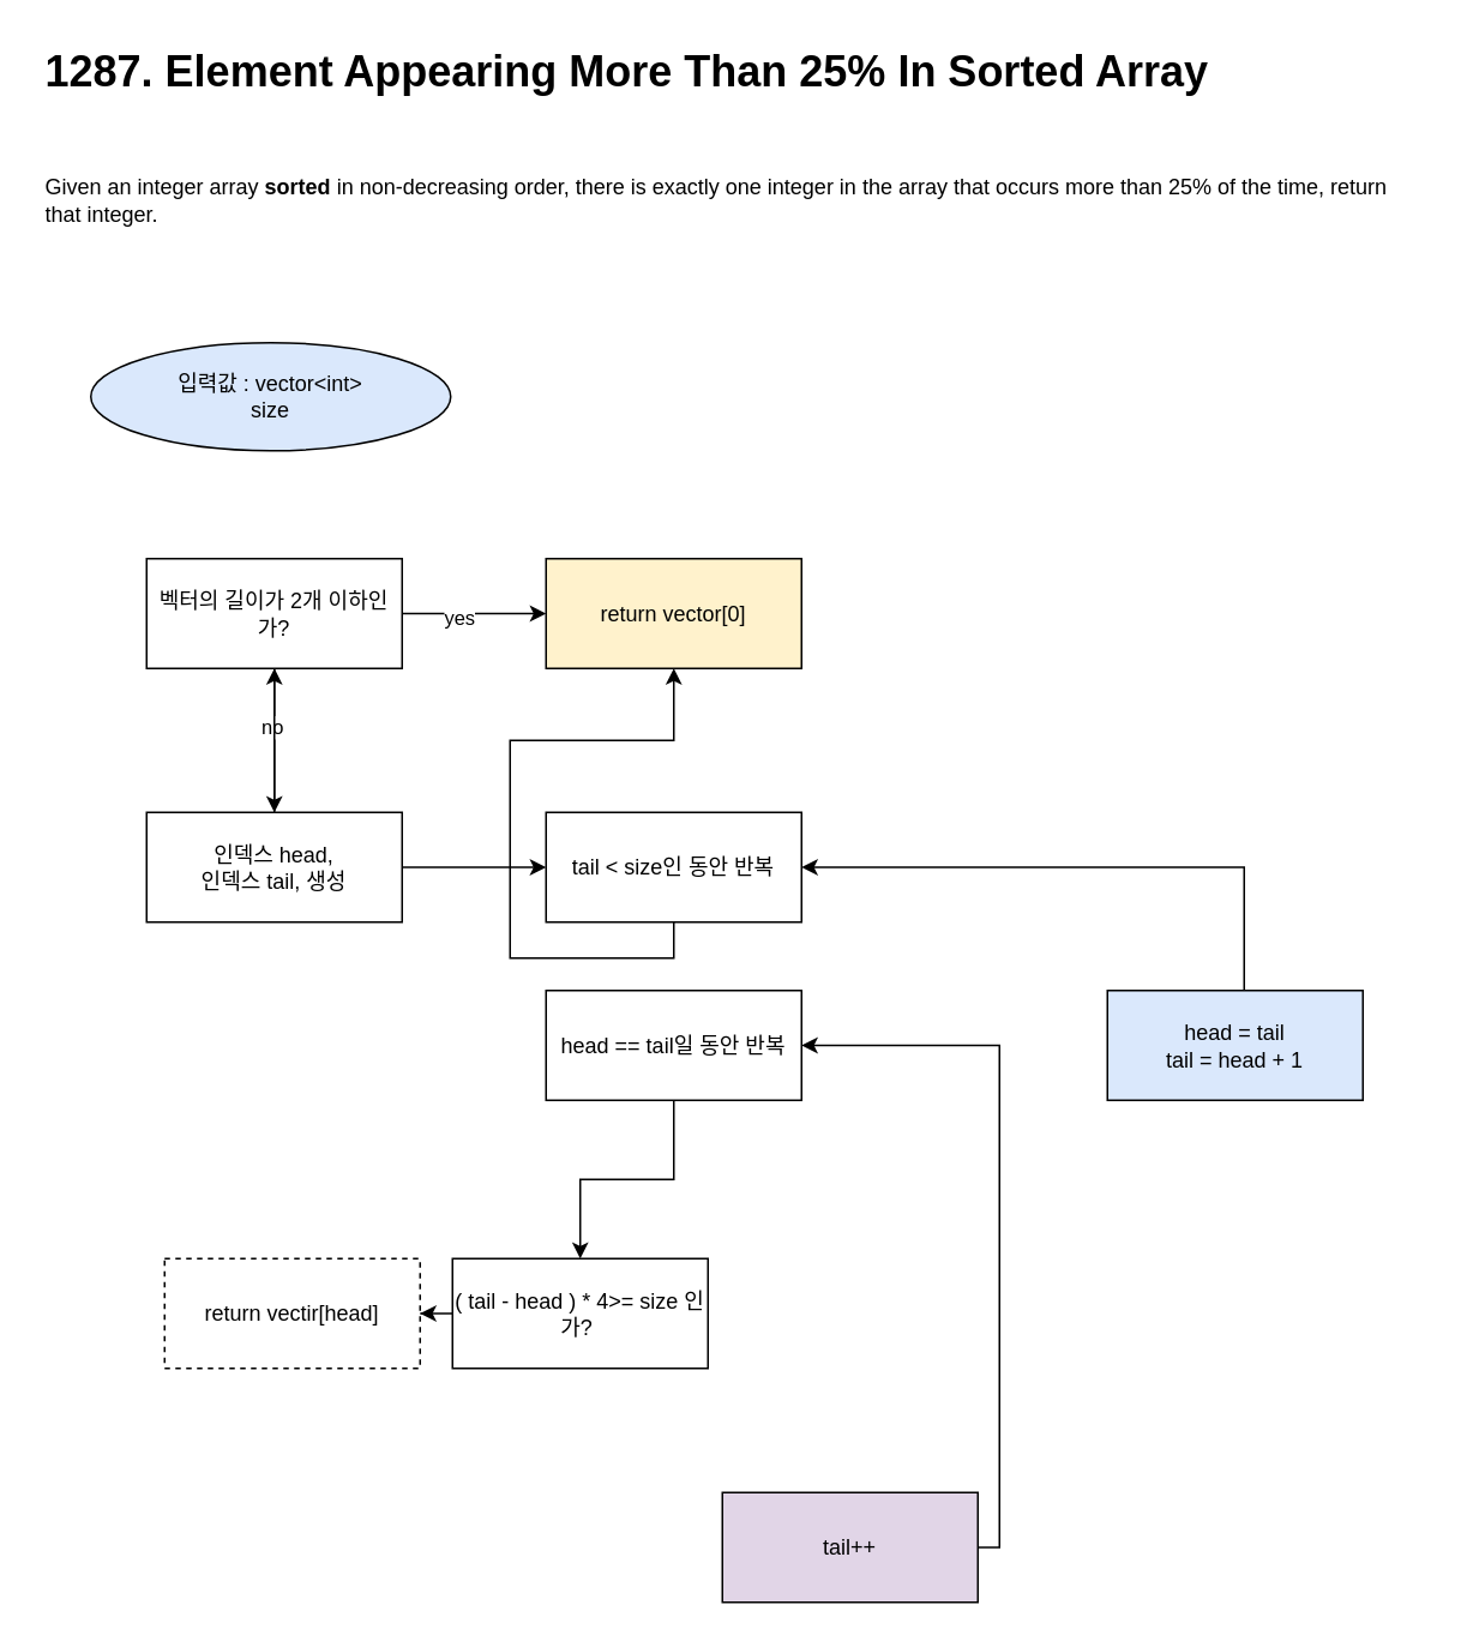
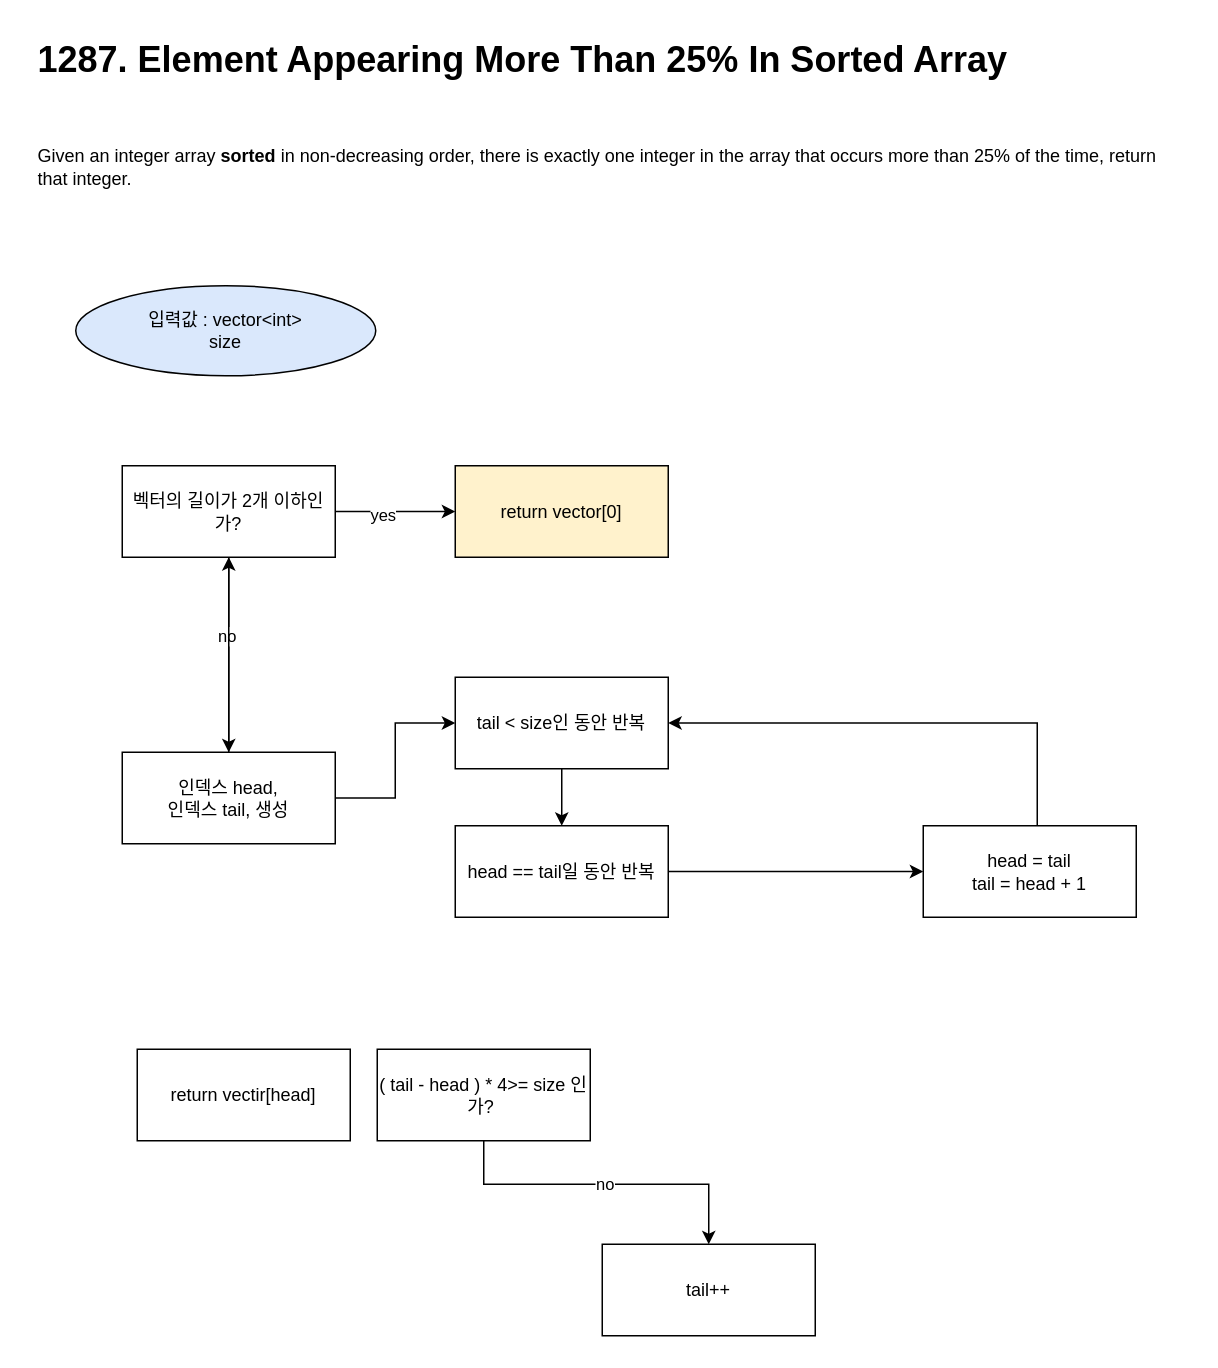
- <mxCell id="8" value="" style="edgeStyle=orthogonalEdgeStyle;rounded=0;orthogonalLoop=1;jettySize=auto;html=1;exitX=0.5;exitY=1;exitDx=0;exitDy=0;" parent="1" source="25" target="16" edge="1"><mxGeometry relative="1" as="geometry"><mxPoint x="313" y="580.5" as="sourcePoint" /></mxGeometry></mxCell>
+ <mxCell id="8" value="" style="edgeStyle=orthogonalEdgeStyle;rounded=0;orthogonalLoop=1;jettySize=auto;html=1;exitX=0.5;exitY=1;exitDx=0;exitDy=0;" parent="1" source="25" target="14" edge="1"><mxGeometry relative="1" as="geometry"><mxPoint x="313" y="580.5" as="sourcePoint" /></mxGeometry></mxCell>
- <mxCell id="11" value="인덱스 head,&lt;br&gt;인덱스 tail, 생성" style="rounded=0;whiteSpace=wrap;html=1;" parent="1" vertex="1"><mxGeometry x="81" y="451" width="142" height="61" as="geometry" /></mxCell>
+ <mxCell id="11" value="인덱스 head,&lt;br&gt;인덱스 tail, 생성" style="rounded=0;whiteSpace=wrap;html=1;" parent="1" vertex="1"><mxGeometry x="81" y="501" width="142" height="61" as="geometry" /></mxCell>
+ <mxCell id="13" value="" style="edgeStyle=orthogonalEdgeStyle;rounded=0;orthogonalLoop=1;jettySize=auto;html=1;" parent="1" source="14" target="24" edge="1"><mxGeometry relative="1" as="geometry" /></mxCell>
- <mxCell id="24" value="head = tail&lt;br&gt;tail = head + 1" style="rounded=0;whiteSpace=wrap;html=1;fillColor=#dae8fc;" parent="1" vertex="1"><mxGeometry x="615" y="550" width="142" height="61" as="geometry" /></mxCell>
+ <mxCell id="24" value="head = tail&lt;br&gt;tail = head + 1" style="rounded=0;whiteSpace=wrap;html=1;" parent="1" vertex="1"><mxGeometry x="615" y="550" width="142" height="61" as="geometry" /></mxCell>
- <mxCell id="12" value="" style="edgeStyle=orthogonalEdgeStyle;rounded=0;orthogonalLoop=1;jettySize=auto;html=1;" parent="1" source="14" target="21" edge="1"><mxGeometry relative="1" as="geometry" /></mxCell>
- <mxCell id="17" style="edgeStyle=orthogonalEdgeStyle;rounded=0;orthogonalLoop=1;jettySize=auto;html=1;entryX=1;entryY=0.5;entryDx=0;entryDy=0;exitX=1;exitY=0.5;exitDx=0;exitDy=0;" parent="1" source="18" target="14" edge="1"><mxGeometry relative="1" as="geometry"><Array as="points"><mxPoint x="555" y="860" /><mxPoint x="555" y="581" /></Array></mxGeometry></mxCell>
- <mxCell id="22" value="return vectir[head]" style="rounded=0;whiteSpace=wrap;html=1;dashed=1;" parent="1" vertex="1"><mxGeometry x="91" y="699" width="142" height="61" as="geometry" /></mxCell>
+ <mxCell id="22" value="return vectir[head]" style="rounded=0;whiteSpace=wrap;html=1;" parent="1" vertex="1"><mxGeometry x="91" y="699" width="142" height="61" as="geometry" /></mxCell>
- <mxCell id="20" value="" style="edgeStyle=orthogonalEdgeStyle;rounded=0;orthogonalLoop=1;jettySize=auto;html=1;" parent="1" source="21" target="22" edge="1"><mxGeometry relative="1" as="geometry" /></mxCell>
+ <mxCell id="19" value="no" style="edgeStyle=orthogonalEdgeStyle;rounded=0;orthogonalLoop=1;jettySize=auto;html=1;" parent="1" source="21" target="18" edge="1"><mxGeometry relative="1" as="geometry"><Array as="points"><mxPoint x="322" y="789" /><mxPoint x="472" y="789" /></Array></mxGeometry></mxCell>
- <mxCell id="18" value="tail++" style="rounded=0;whiteSpace=wrap;html=1;fillColor=#e1d5e7;" parent="1" vertex="1"><mxGeometry x="401" y="829" width="142" height="61" as="geometry" /></mxCell>
+ <mxCell id="18" value="tail++" style="rounded=0;whiteSpace=wrap;html=1;" parent="1" vertex="1"><mxGeometry x="401" y="829" width="142" height="61" as="geometry" /></mxCell>
